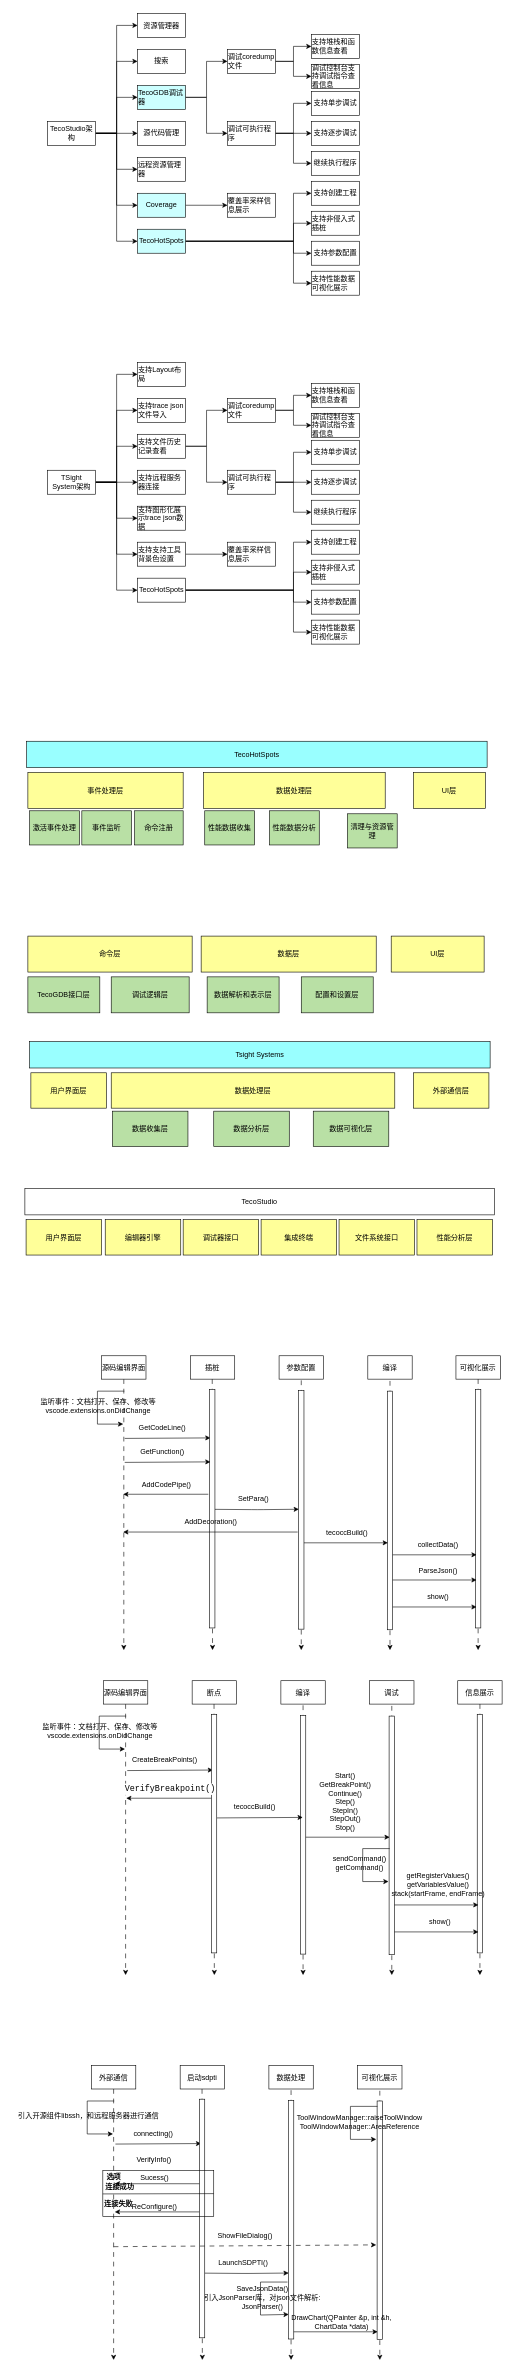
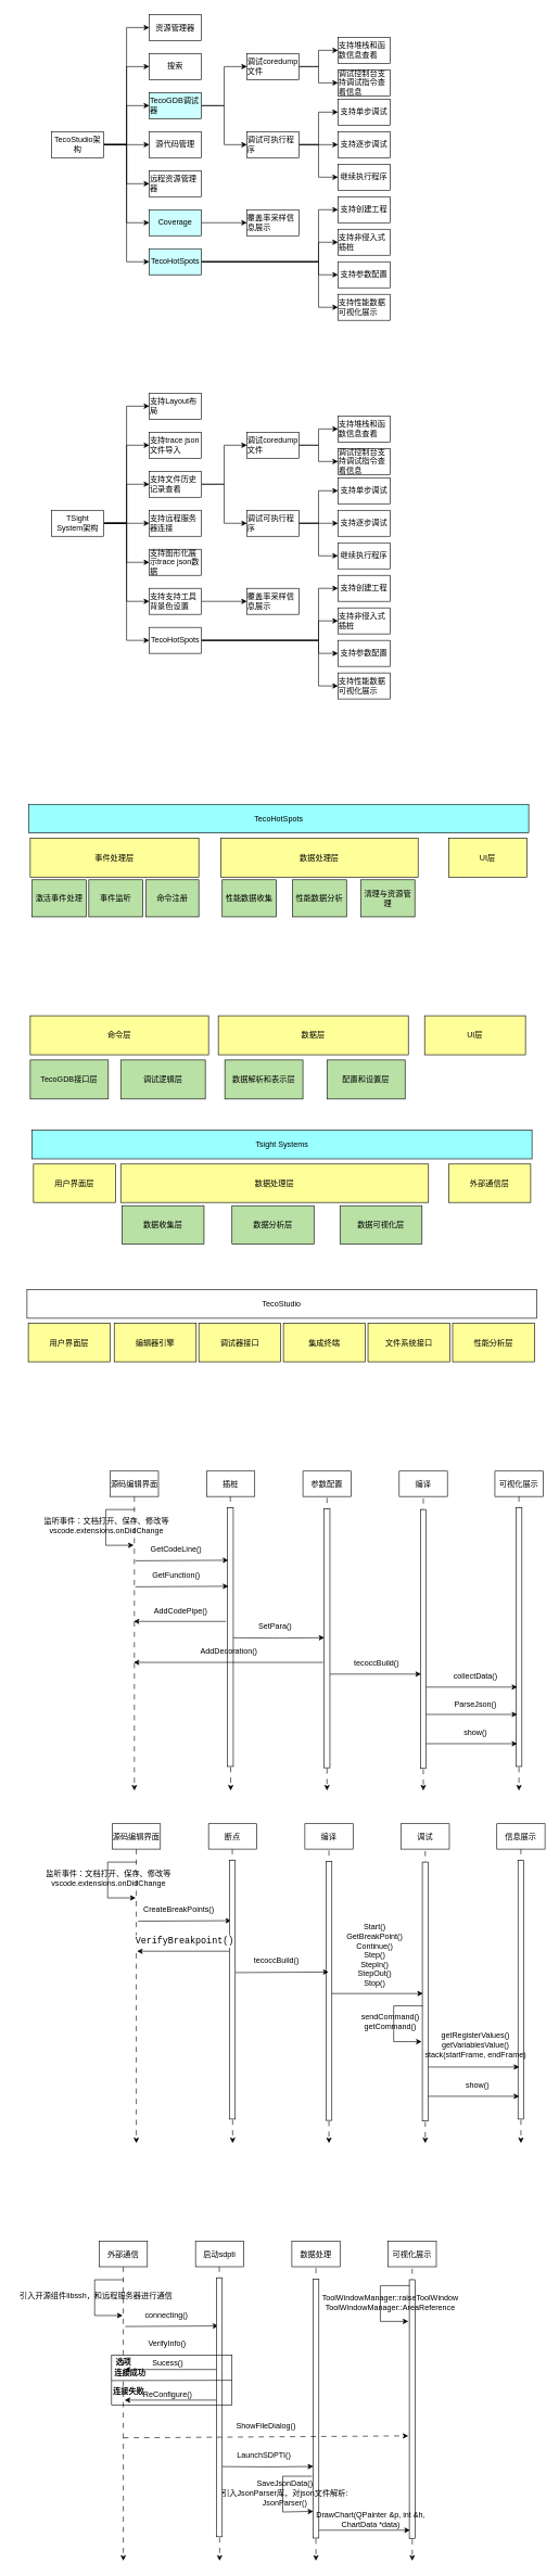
- <mxCell id="89" value="清理与资源管理" style="whiteSpace=wrap;html=1;fillColor=#B9E0A5;rounded=0;" parent="1" vertex="1"><mxGeometry x="579" y="1355" width="83" height="57" as="geometry" /></mxCell>
+ <mxCell id="89" value="清理与资源管理" style="whiteSpace=wrap;html=1;fillColor=#B9E0A5;rounded=0;" parent="1" vertex="1"><mxGeometry x="554" y="1350" width="83" height="57" as="geometry" /></mxCell>
